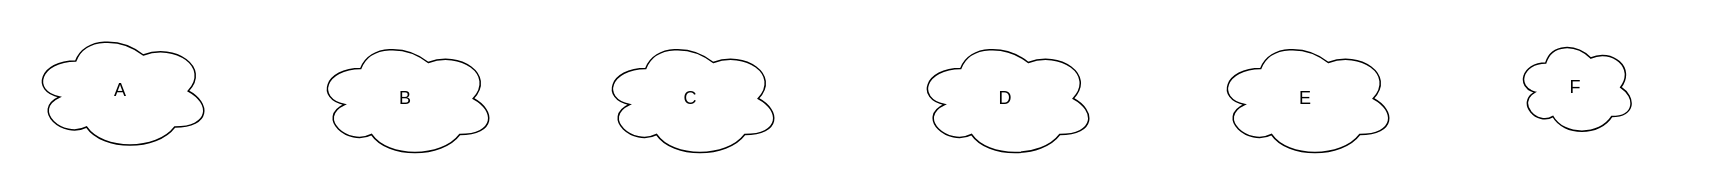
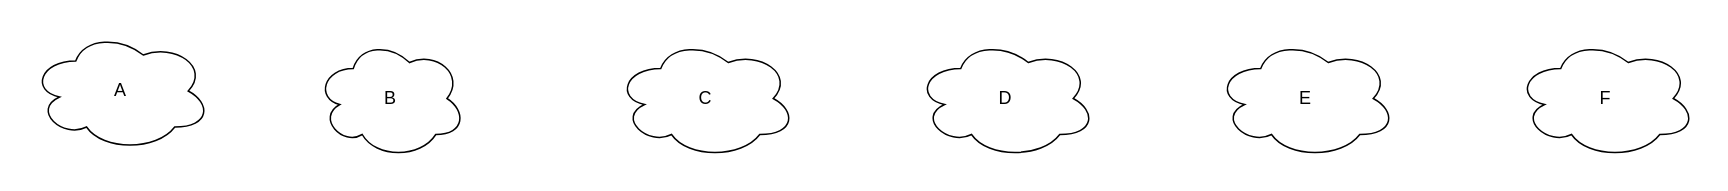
- <mxCell id="6" value="F" style="ellipse;shape=cloud;whiteSpace=wrap;html=1;" vertex="1" parent="1"><mxGeometry x="1010" y="25" width="80" height="65" as="geometry" /></mxCell>
+ <mxCell id="6" value="F" style="ellipse;shape=cloud;whiteSpace=wrap;html=1;" vertex="1" parent="1"><mxGeometry x="1010" y="25" width="120" height="80" as="geometry" /></mxCell>
- <mxCell id="4" value="B" style="ellipse;shape=cloud;whiteSpace=wrap;html=1;" vertex="1" parent="1"><mxGeometry x="210" y="25" width="120" height="80" as="geometry" /></mxCell>
+ <mxCell id="4" value="B" style="ellipse;shape=cloud;whiteSpace=wrap;html=1;" vertex="1" parent="1"><mxGeometry x="210" y="25" width="100" height="80" as="geometry" /></mxCell>
- <mxCell id="3" value="C" style="ellipse;shape=cloud;whiteSpace=wrap;html=1;" vertex="1" parent="1"><mxGeometry x="400" y="25" width="120" height="80" as="geometry" /></mxCell>
+ <mxCell id="3" value="C" style="ellipse;shape=cloud;whiteSpace=wrap;html=1;" vertex="1" parent="1"><mxGeometry x="410" y="25" width="120" height="80" as="geometry" /></mxCell>
